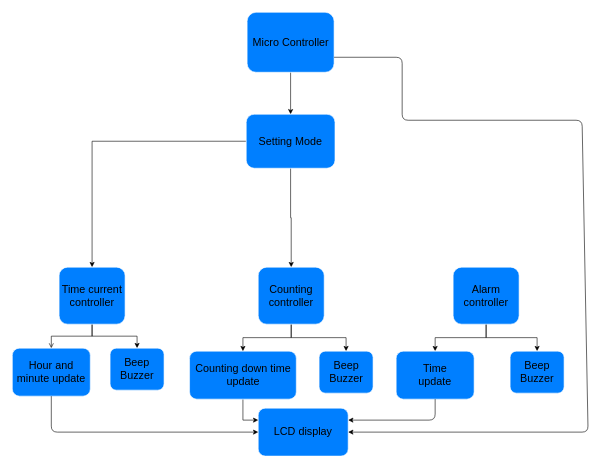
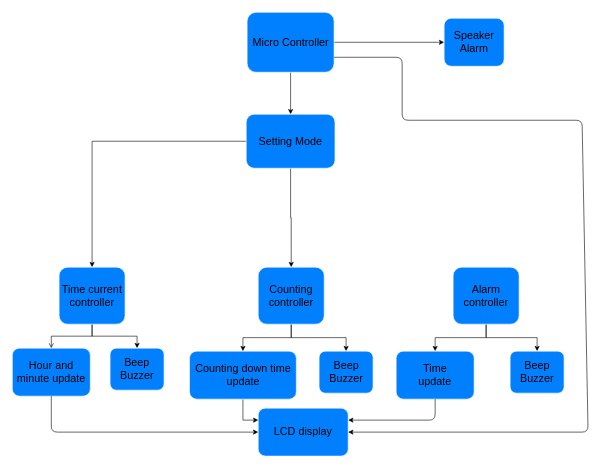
+ <mxCell id="3" style="edgeStyle=orthogonalEdgeStyle;rounded=0;orthogonalLoop=1;jettySize=auto;html=1;entryX=0;entryY=0.5;entryDx=0;entryDy=0;" parent="1" source="4" target="22" edge="1"><mxGeometry relative="1" as="geometry" /></mxCell>
+ <mxCell id="22" value="&lt;font style=&quot;font-size: 18px&quot;&gt;Speaker Alarm&lt;/font&gt;" style="rounded=1;whiteSpace=wrap;html=1;strokeColor=#FFFFFF;fillColor=#007FFF;" parent="1" vertex="1"><mxGeometry x="740" y="30" width="100" height="80" as="geometry" /></mxCell>
